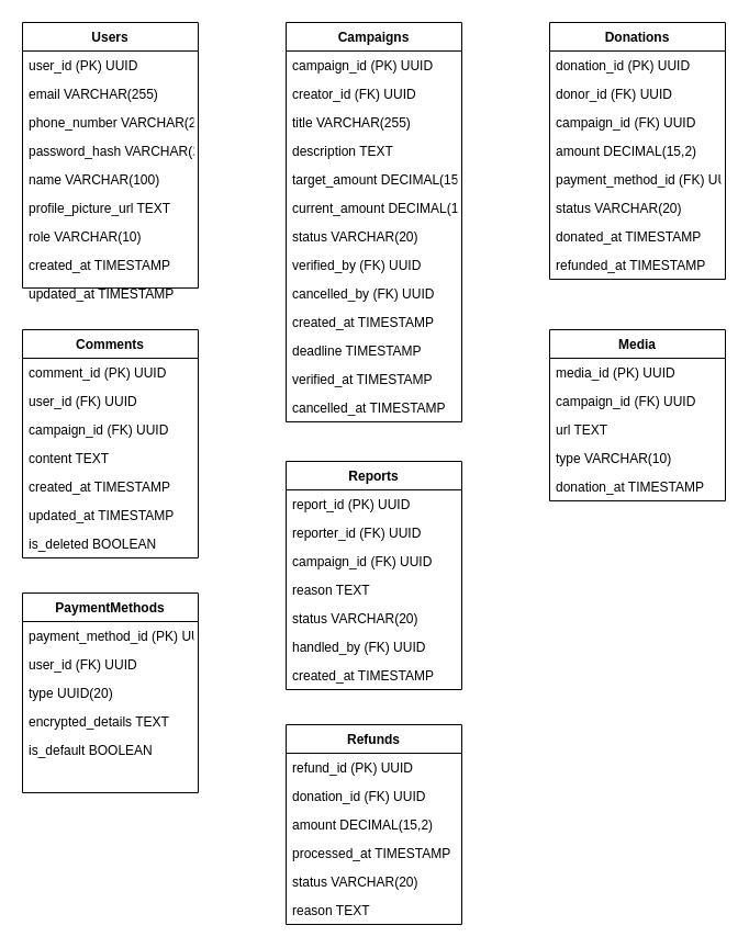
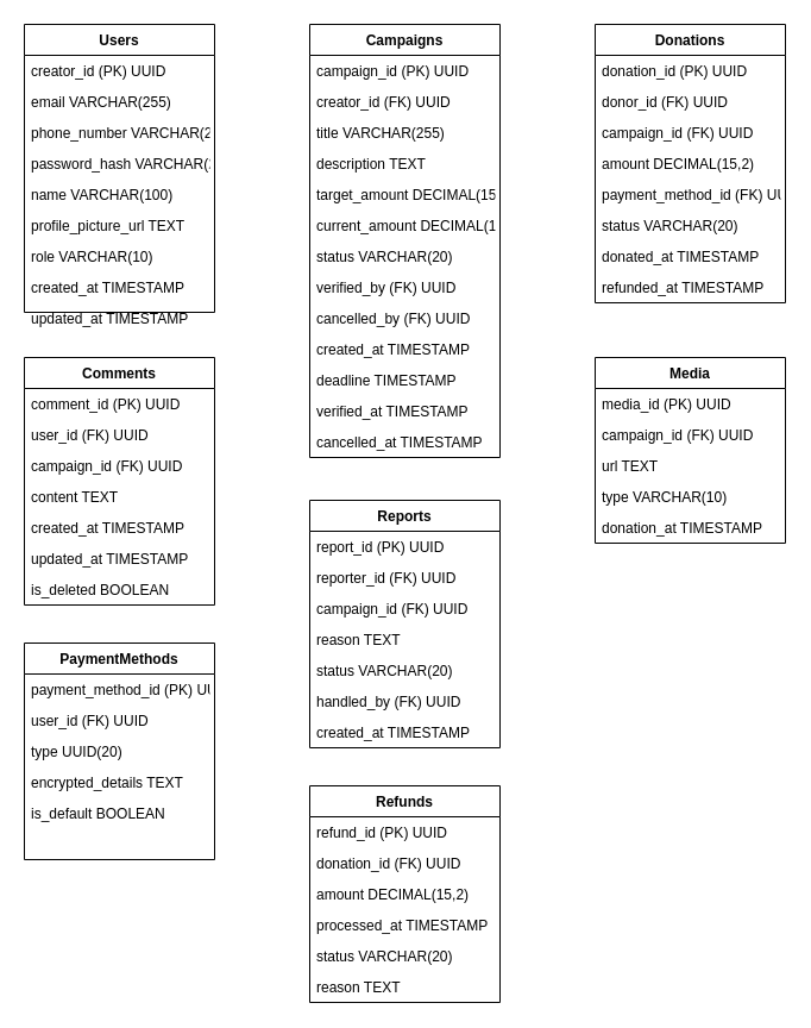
- <mxCell id="3" value="user_id (PK) UUID" style="text;strokeColor=none;fillColor=none;align=left;verticalAlign=top;spacingLeft=4;spacingRight=4;overflow=hidden;rotatable=0;points=[[0,0.5],[1,0.5]];portConstraint=eastwest;" vertex="1" parent="2"><mxGeometry y="26" width="160" height="26" as="geometry" /></mxCell>
+ <mxCell id="3" value="creator_id (PK) UUID" style="text;strokeColor=none;fillColor=none;align=left;verticalAlign=top;spacingLeft=4;spacingRight=4;overflow=hidden;rotatable=0;points=[[0,0.5],[1,0.5]];portConstraint=eastwest;" vertex="1" parent="2"><mxGeometry y="26" width="160" height="26" as="geometry" /></mxCell>
